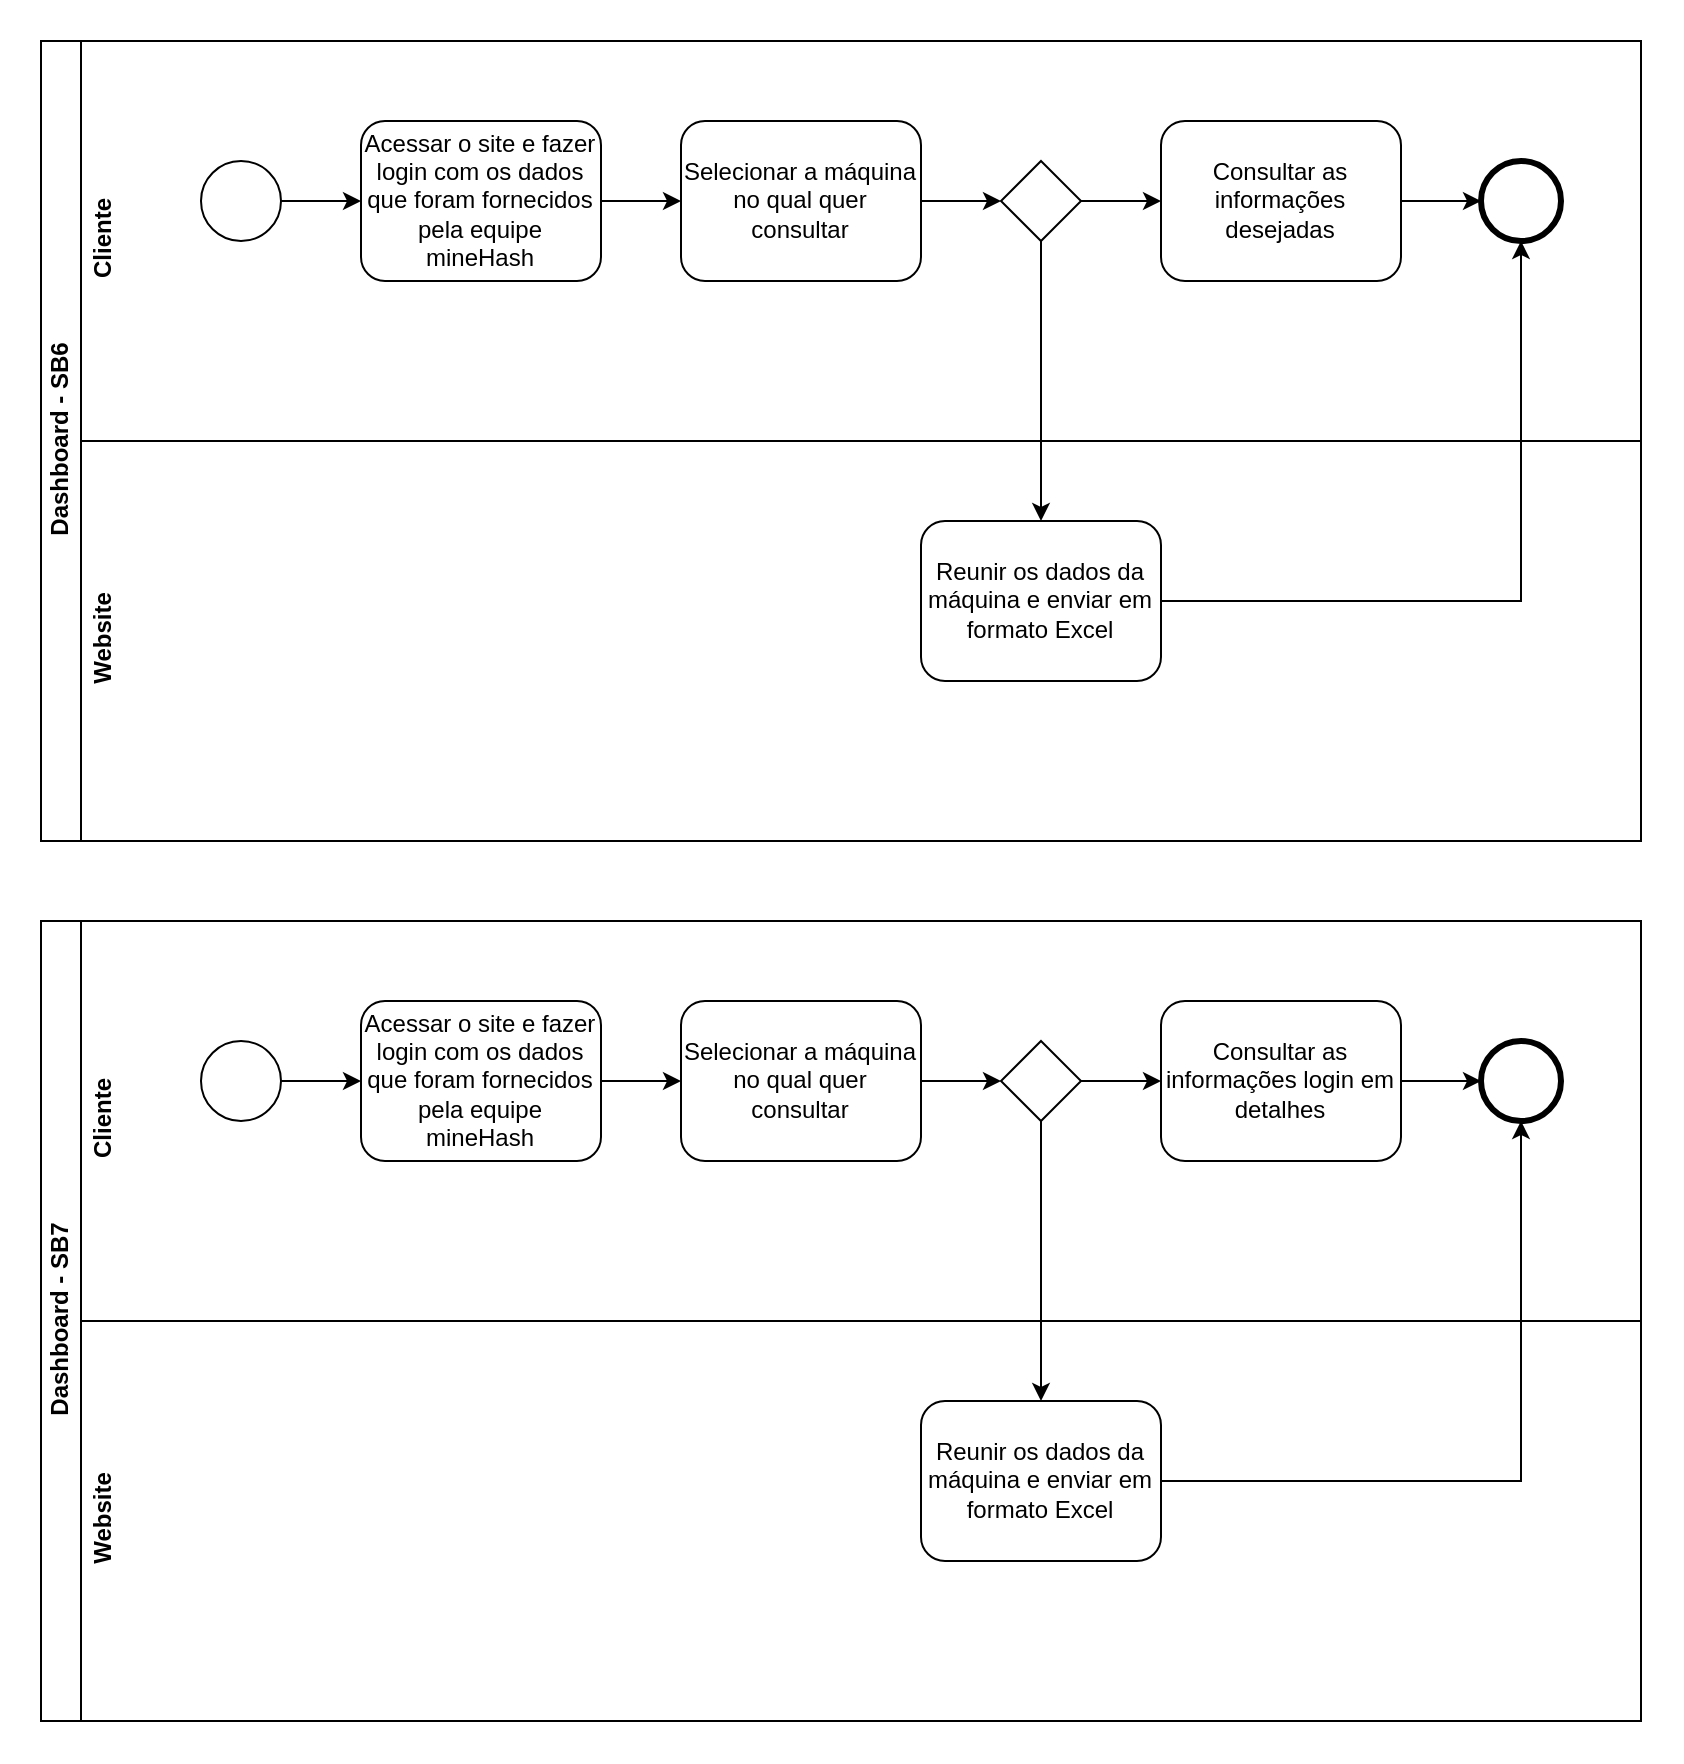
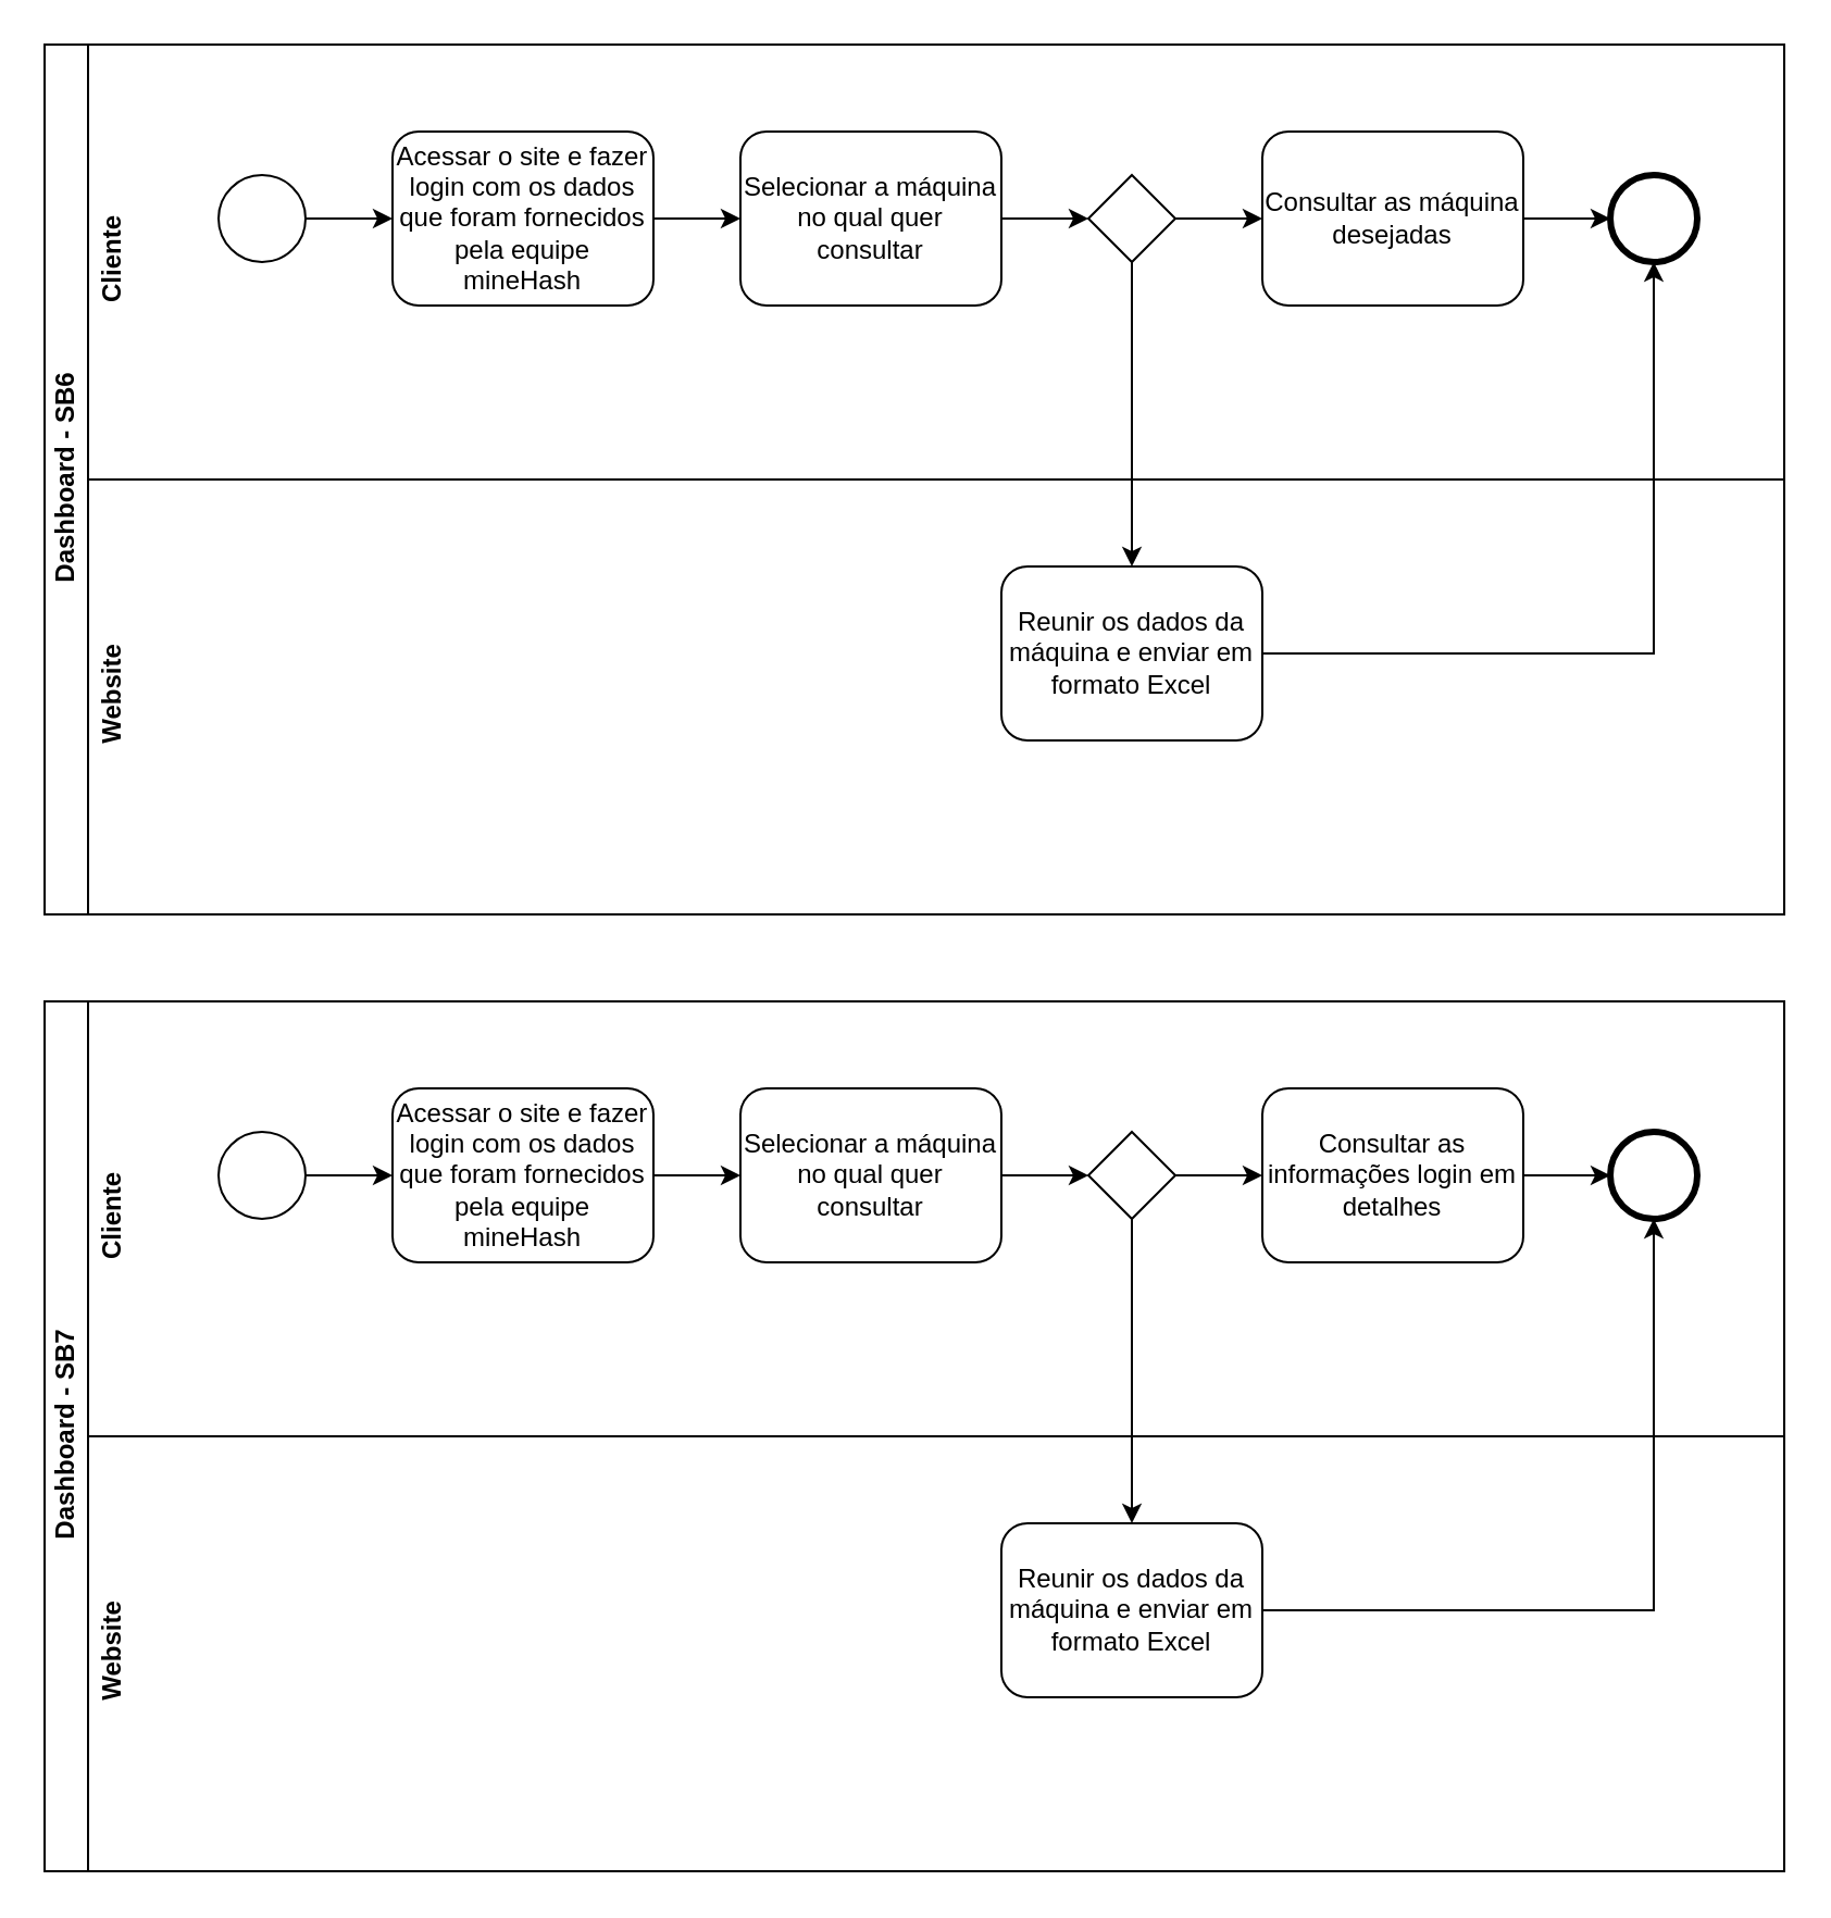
- <mxCell id="9" value="Consultar as informações desejadas" style="shape=ext;rounded=1;html=1;whiteSpace=wrap;" vertex="1" parent="3"><mxGeometry x="540" y="40" width="120" height="80" as="geometry" /></mxCell>
+ <mxCell id="9" value="Consultar as máquina desejadas" style="shape=ext;rounded=1;html=1;whiteSpace=wrap;" vertex="1" parent="3"><mxGeometry x="540" y="40" width="120" height="80" as="geometry" /></mxCell>
